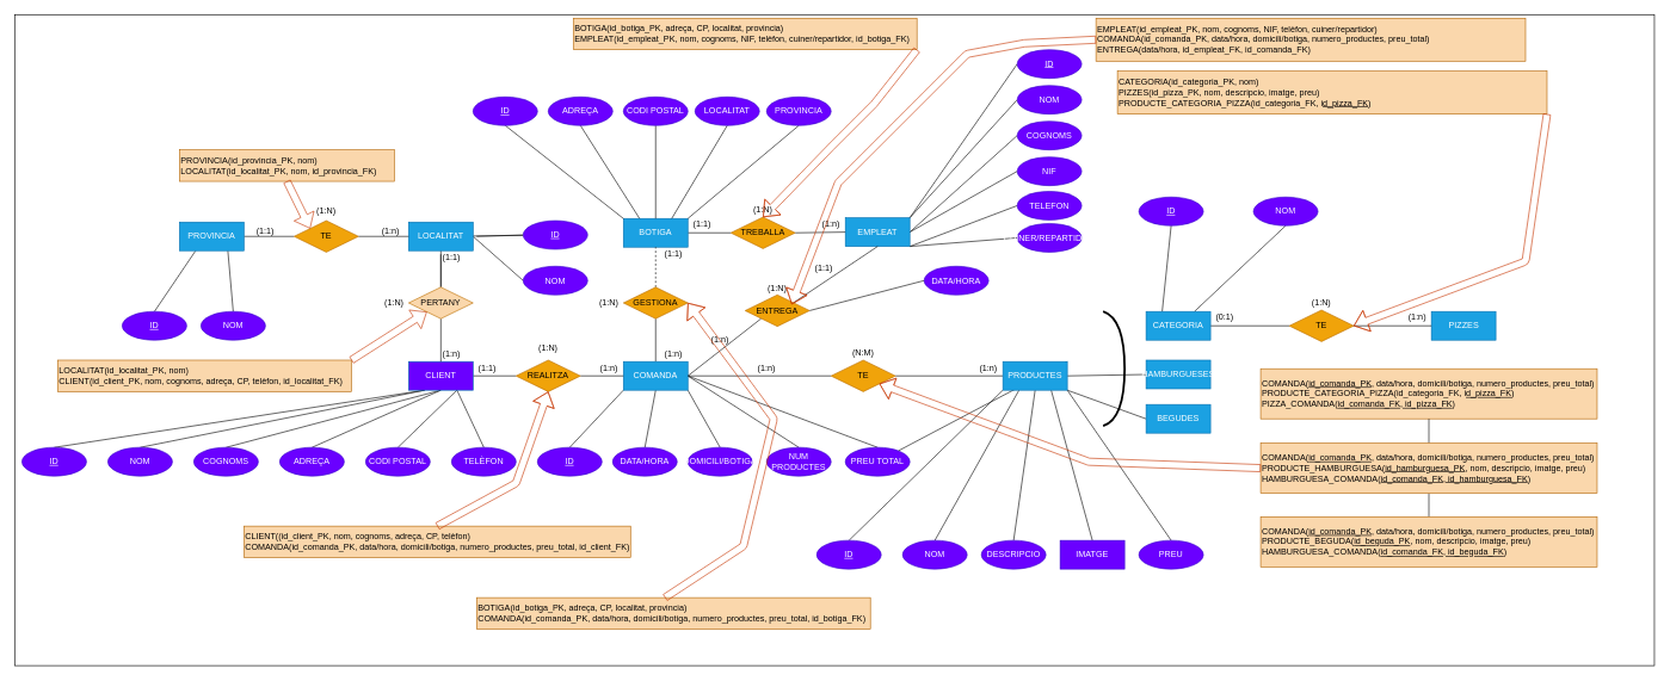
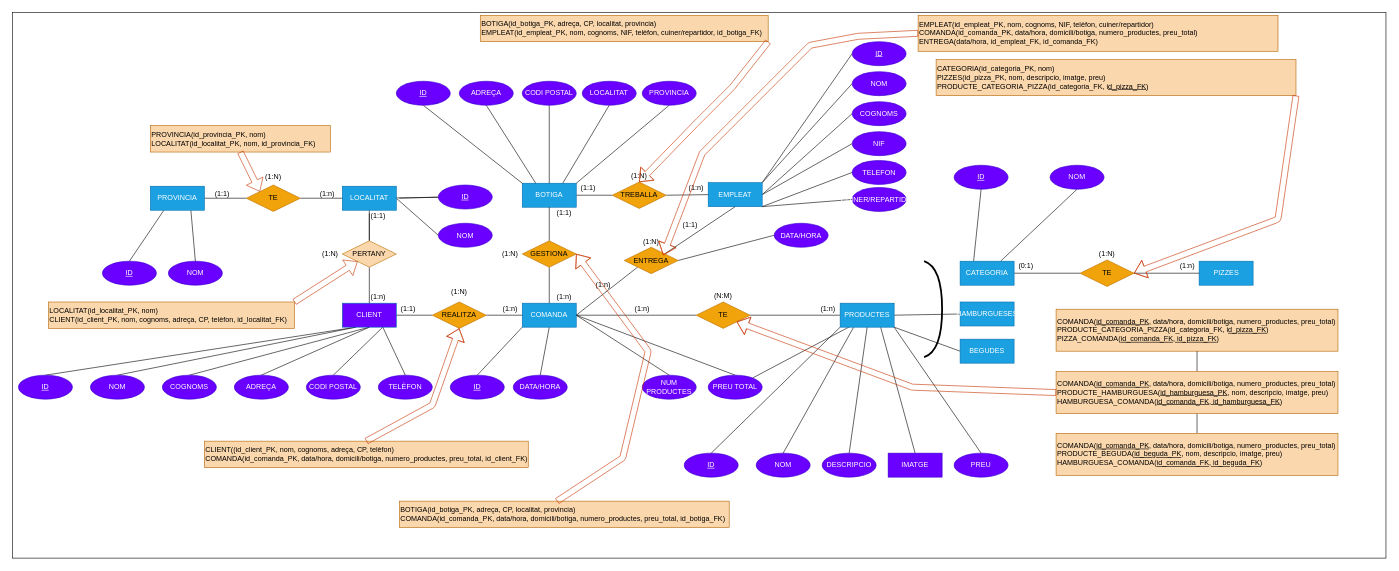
- <mxCell id="28" style="edgeStyle=none;html=1;exitX=0.5;exitY=0;exitDx=0;exitDy=0;entryX=0.5;entryY=1;entryDx=0;entryDy=0;endArrow=none;endFill=0;dashed=1;" parent="1" source="29" target="27" edge="1"><mxGeometry relative="1" as="geometry" /></mxCell>
+ <mxCell id="28" style="edgeStyle=none;html=1;exitX=0.5;exitY=0;exitDx=0;exitDy=0;entryX=0.5;entryY=1;entryDx=0;entryDy=0;endArrow=none;endFill=0;" parent="1" source="29" target="27" edge="1"><mxGeometry relative="1" as="geometry" /></mxCell>
- <mxCell id="19" style="edgeStyle=none;html=1;exitX=1;exitY=1;exitDx=0;exitDy=0;entryX=0.5;entryY=0;entryDx=0;entryDy=0;endArrow=none;endFill=0;" parent="1" source="23" target="64" edge="1"><mxGeometry relative="1" as="geometry" /></mxCell>
- <mxCell id="64" value="DOMICILI/BOTIGA" style="ellipse;whiteSpace=wrap;html=1;fillColor=#6a00ff;strokeColor=#3700CC;fontColor=#ffffff;" parent="1" vertex="1"><mxGeometry x="960" y="625" width="90" height="40" as="geometry" /></mxCell>
